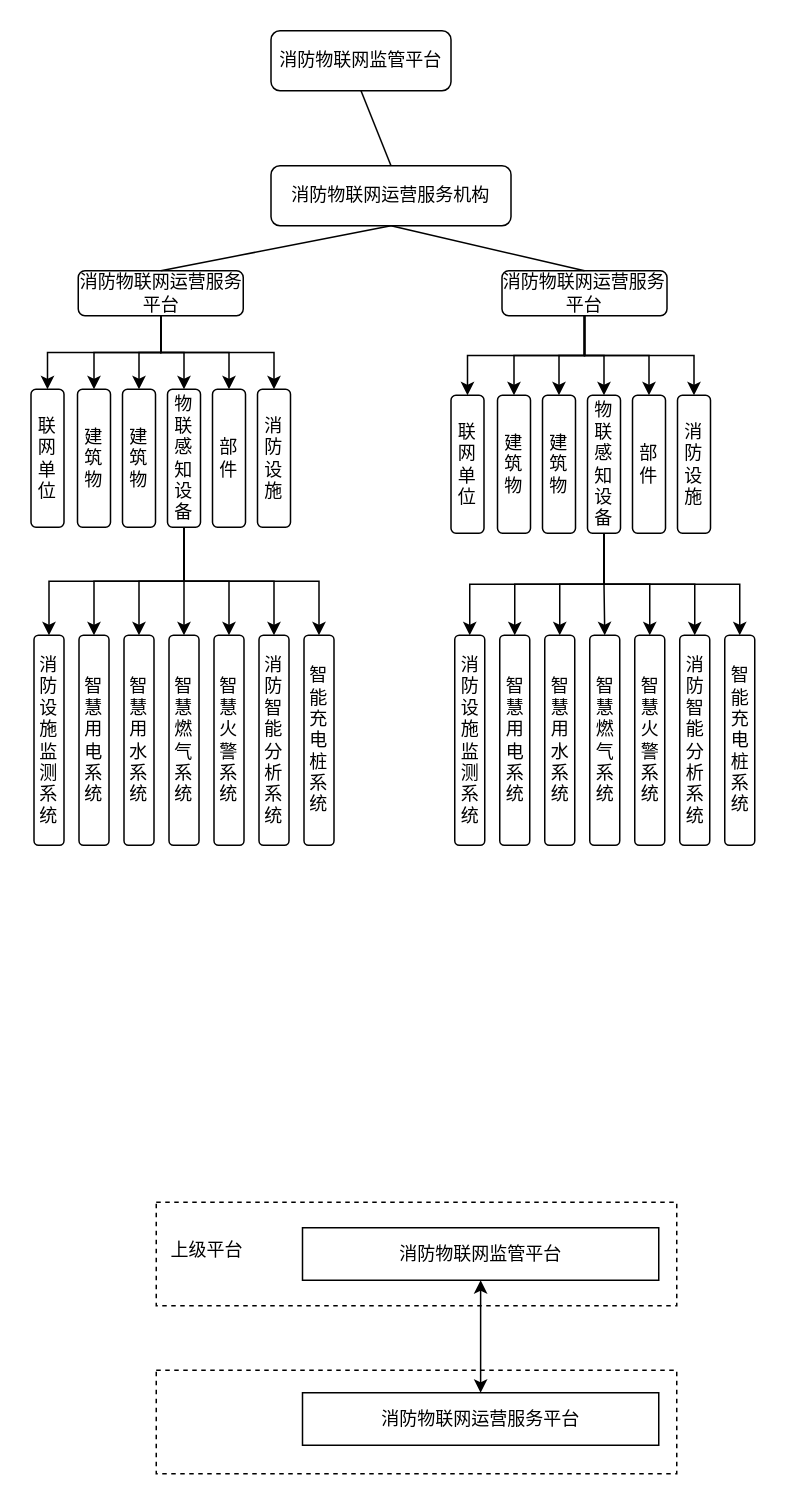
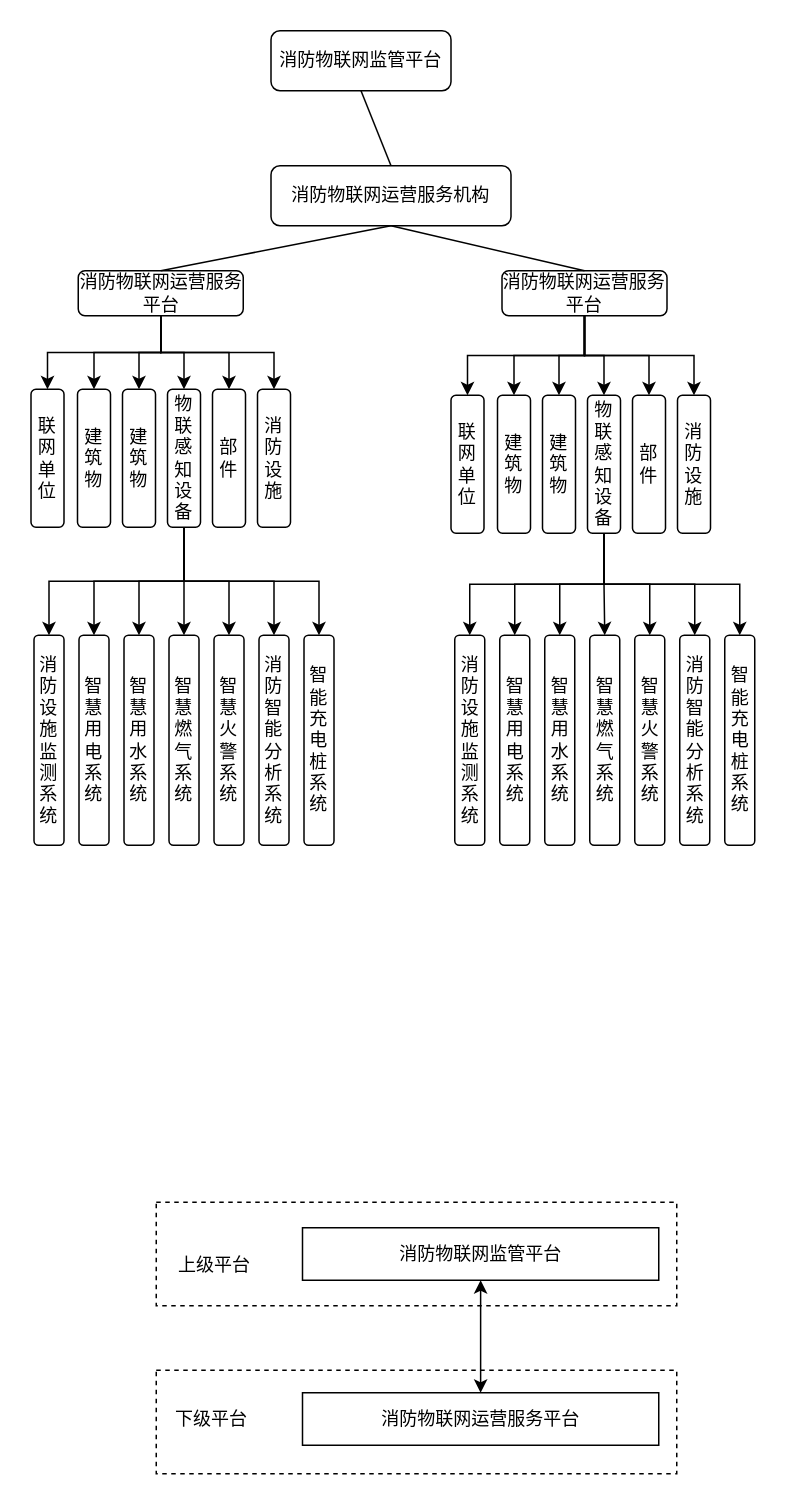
- <mxCell id="40" value="上级平台" style="text;html=1;resizable=0;autosize=1;align=center;verticalAlign=middle;points=[];fillColor=none;strokeColor=none;rounded=0;" vertex="1" parent="1"><mxGeometry x="107.5" y="824" width="58" height="18" as="geometry" /></mxCell>
+ <mxCell id="40" value="上级平台" style="text;html=1;resizable=0;autosize=1;align=center;verticalAlign=middle;points=[];fillColor=none;strokeColor=none;rounded=0;" vertex="1" parent="1"><mxGeometry x="112.5" y="834" width="58" height="18" as="geometry" /></mxCell>
+ <mxCell id="41" value="下级平台" style="text;html=1;resizable=0;autosize=1;align=center;verticalAlign=middle;points=[];fillColor=none;strokeColor=none;rounded=0;" vertex="1" parent="1"><mxGeometry x="110.5" y="936.5" width="58" height="18" as="geometry" /></mxCell>
